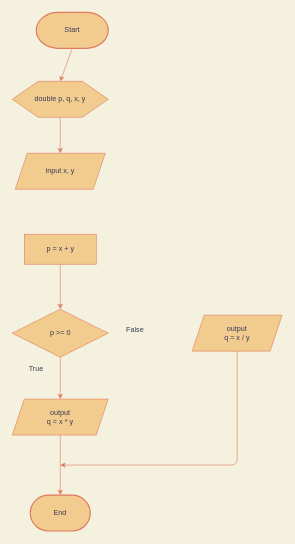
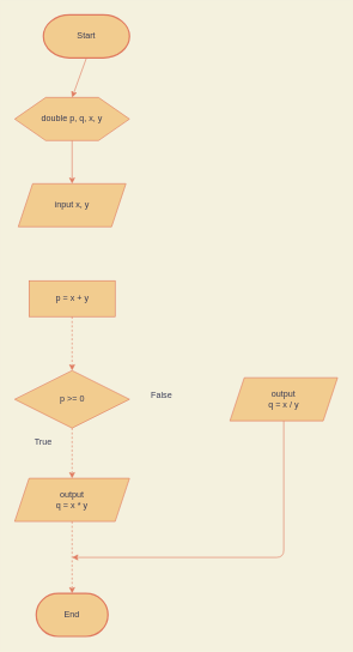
- <mxCell id="18" value="" style="endArrow=classic;html=1;entryX=0.5;entryY=0;entryDx=0;entryDy=0;exitX=0.5;exitY=1;exitDx=0;exitDy=0;strokeColor=#E07A5F;fontColor=#393C56;labelBackgroundColor=#F4F1DE;" edge="1" parent="1" source="15" target="16"><mxGeometry width="50" height="50" relative="1" as="geometry"><mxPoint x="110" y="325" as="sourcePoint" /><mxPoint x="110" y="400" as="targetPoint" /></mxGeometry></mxCell>
+ <mxCell id="18" value="" style="endArrow=classic;html=1;entryX=0.5;entryY=0;entryDx=0;entryDy=0;exitX=0.5;exitY=1;exitDx=0;exitDy=0;strokeColor=#E07A5F;fontColor=#393C56;labelBackgroundColor=#F4F1DE;dashed=1;" edge="1" parent="1" source="15" target="16"><mxGeometry width="50" height="50" relative="1" as="geometry"><mxPoint x="110" y="325" as="sourcePoint" /><mxPoint x="110" y="400" as="targetPoint" /></mxGeometry></mxCell>
- <mxCell id="12" value="" style="endArrow=classic;html=1;entryX=0.5;entryY=0;entryDx=0;entryDy=0;exitX=0.5;exitY=1;exitDx=0;exitDy=0;strokeColor=#E07A5F;fontColor=#393C56;labelBackgroundColor=#F4F1DE;" edge="1" parent="1" source="16" target="8"><mxGeometry width="50" height="50" relative="1" as="geometry"><mxPoint x="-111" y="600.98" as="sourcePoint" /><mxPoint x="-371" y="320.98" as="targetPoint" /></mxGeometry></mxCell>
+ <mxCell id="12" value="" style="endArrow=classic;html=1;entryX=0.5;entryY=0;entryDx=0;entryDy=0;exitX=0.5;exitY=1;exitDx=0;exitDy=0;strokeColor=#E07A5F;fontColor=#393C56;labelBackgroundColor=#F4F1DE;dashed=1;" edge="1" parent="1" source="16" target="8"><mxGeometry width="50" height="50" relative="1" as="geometry"><mxPoint x="-111" y="600.98" as="sourcePoint" /><mxPoint x="-371" y="320.98" as="targetPoint" /></mxGeometry></mxCell>
- <mxCell id="10" value="" style="endArrow=classic;html=1;entryX=0.5;entryY=0;entryDx=0;entryDy=0;entryPerimeter=0;exitX=0.5;exitY=1;exitDx=0;exitDy=0;strokeColor=#E07A5F;fontColor=#393C56;labelBackgroundColor=#F4F1DE;" edge="1" parent="1" source="8" target="3"><mxGeometry width="50" height="50" relative="1" as="geometry"><mxPoint x="-80" y="745" as="sourcePoint" /><mxPoint x="-30" y="695" as="targetPoint" /></mxGeometry></mxCell>
+ <mxCell id="10" value="" style="endArrow=classic;html=1;entryX=0.5;entryY=0;entryDx=0;entryDy=0;entryPerimeter=0;exitX=0.5;exitY=1;exitDx=0;exitDy=0;strokeColor=#E07A5F;fontColor=#393C56;labelBackgroundColor=#F4F1DE;dashed=1;" edge="1" parent="1" source="8" target="3"><mxGeometry width="50" height="50" relative="1" as="geometry"><mxPoint x="-80" y="745" as="sourcePoint" /><mxPoint x="-30" y="695" as="targetPoint" /></mxGeometry></mxCell>
